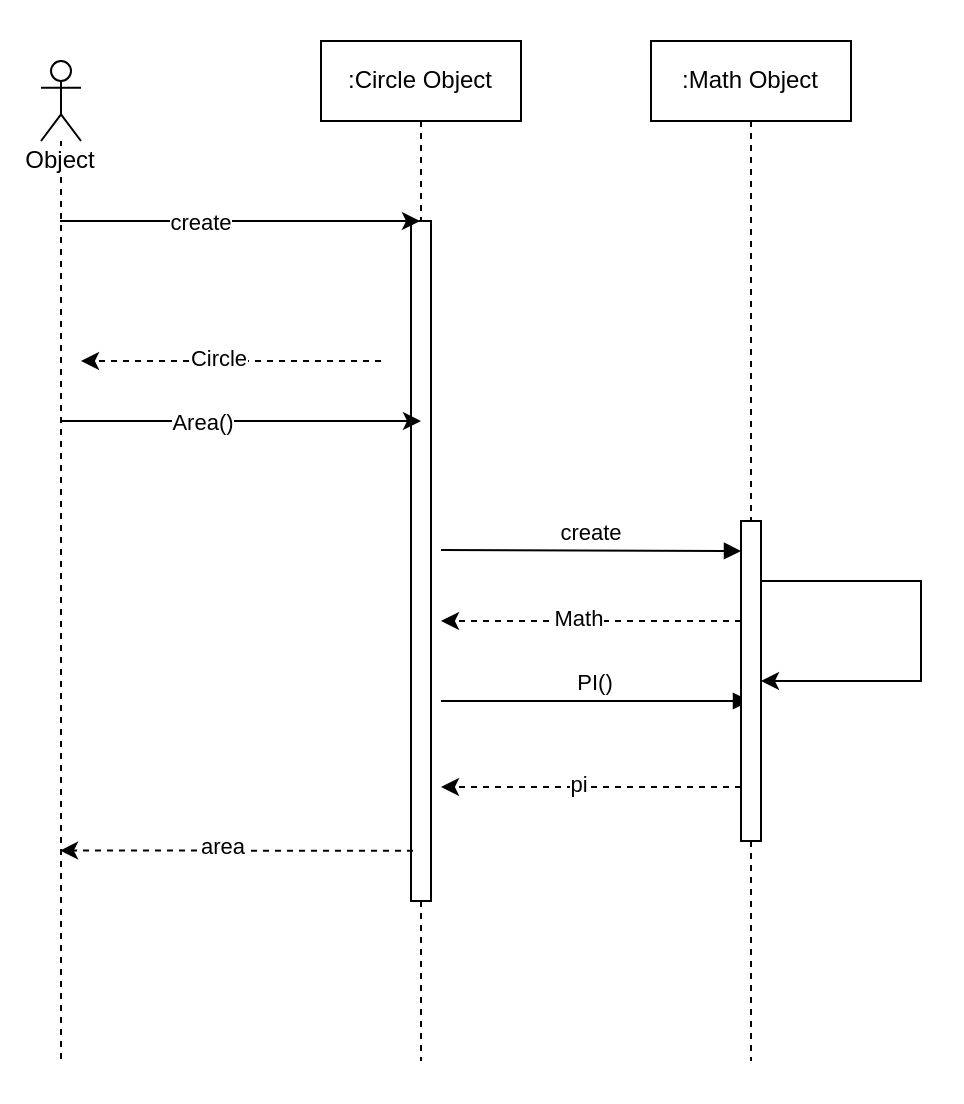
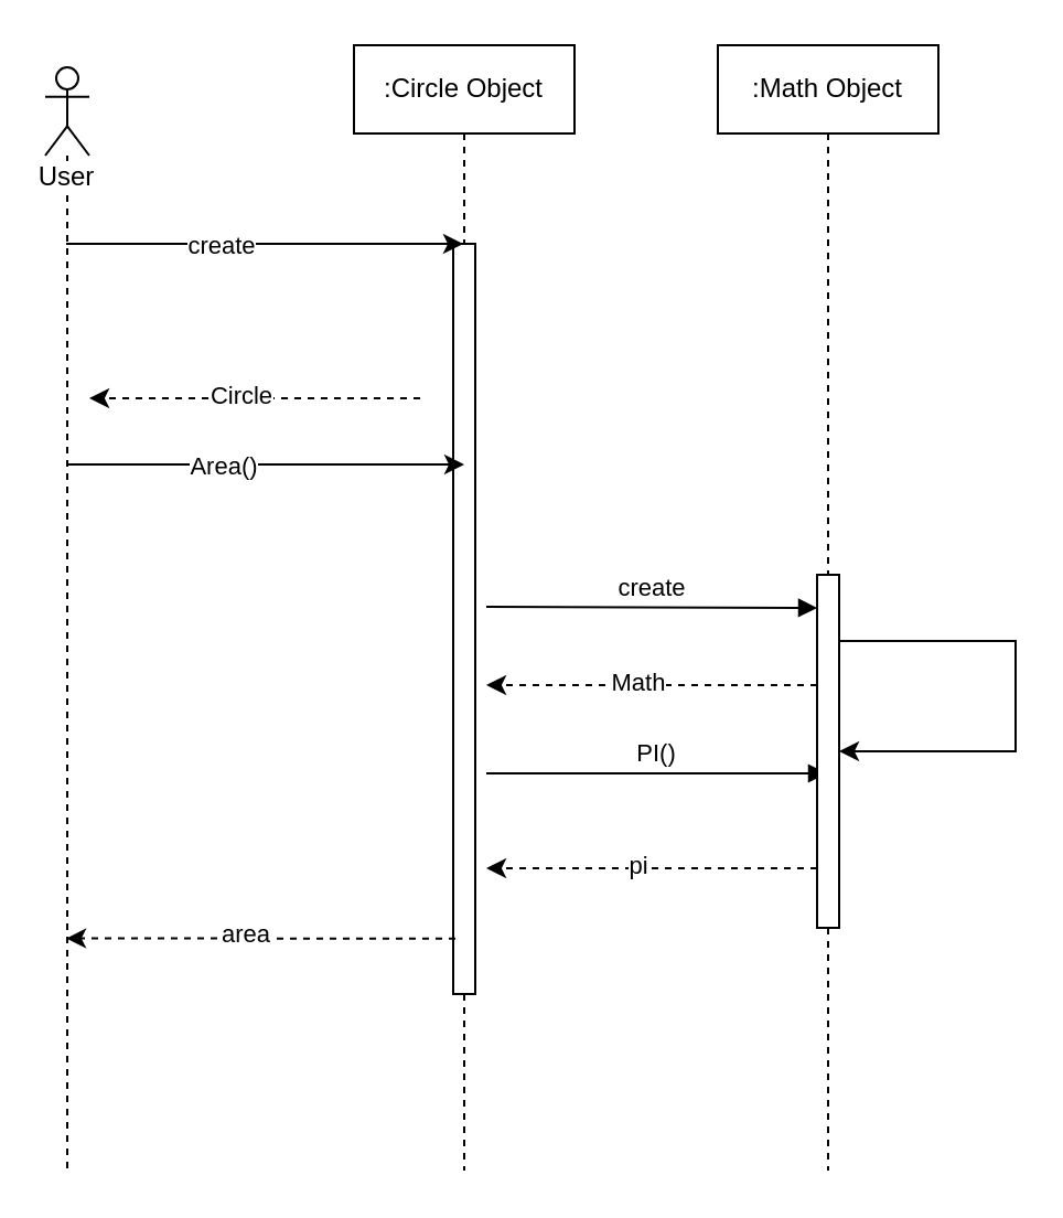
- <mxCell id="7" value="Object" style="shape=umlLifeline;participant=umlActor;perimeter=lifelinePerimeter;whiteSpace=wrap;html=1;container=1;collapsible=0;recursiveResize=0;verticalAlign=top;spacingTop=36;labelBackgroundColor=#ffffff;outlineConnect=0;" vertex="1" parent="1"><mxGeometry x="20" y="30" width="20" height="500" as="geometry" /></mxCell>
+ <mxCell id="7" value="User" style="shape=umlLifeline;participant=umlActor;perimeter=lifelinePerimeter;whiteSpace=wrap;html=1;container=1;collapsible=0;recursiveResize=0;verticalAlign=top;spacingTop=36;labelBackgroundColor=#ffffff;outlineConnect=0;" vertex="1" parent="1"><mxGeometry x="20" y="30" width="20" height="500" as="geometry" /></mxCell>
